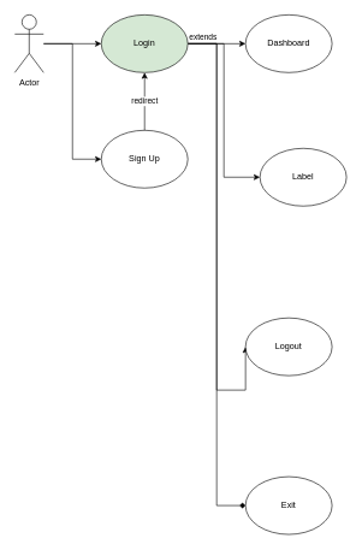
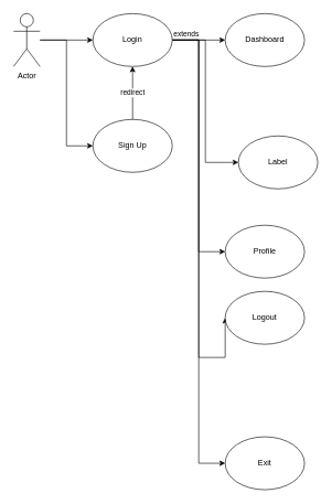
- <mxCell id="11" value="Login" style="ellipse;whiteSpace=wrap;html=1;fillColor=#d5e8d4;" parent="1" vertex="1"><mxGeometry x="140" y="20" width="120" height="80" as="geometry" /></mxCell>
+ <mxCell id="11" value="Login" style="ellipse;whiteSpace=wrap;html=1;" parent="1" vertex="1"><mxGeometry x="140" y="20" width="120" height="80" as="geometry" /></mxCell>
+ <mxCell id="7" style="edgeStyle=orthogonalEdgeStyle;rounded=0;orthogonalLoop=1;jettySize=auto;html=1;entryX=0;entryY=0.5;entryDx=0;entryDy=0;" parent="1" source="11" target="15" edge="1"><mxGeometry relative="1" as="geometry" /></mxCell>
+ <mxCell id="15" value="Profile" style="ellipse;whiteSpace=wrap;html=1;" parent="1" vertex="1"><mxGeometry x="340" y="340" width="120" height="80" as="geometry" /></mxCell>
- <mxCell id="9" style="edgeStyle=orthogonalEdgeStyle;rounded=0;orthogonalLoop=1;jettySize=auto;html=1;entryX=0;entryY=0.5;entryDx=0;entryDy=0;endArrow=diamond;" parent="1" source="11" target="17" edge="1"><mxGeometry relative="1" as="geometry"><Array as="points"><mxPoint x="300" y="60" /><mxPoint x="300" y="700" /></Array></mxGeometry></mxCell>
+ <mxCell id="9" style="edgeStyle=orthogonalEdgeStyle;rounded=0;orthogonalLoop=1;jettySize=auto;html=1;entryX=0;entryY=0.5;entryDx=0;entryDy=0;" parent="1" source="11" target="17" edge="1"><mxGeometry relative="1" as="geometry"><Array as="points"><mxPoint x="300" y="60" /><mxPoint x="300" y="700" /></Array></mxGeometry></mxCell>
